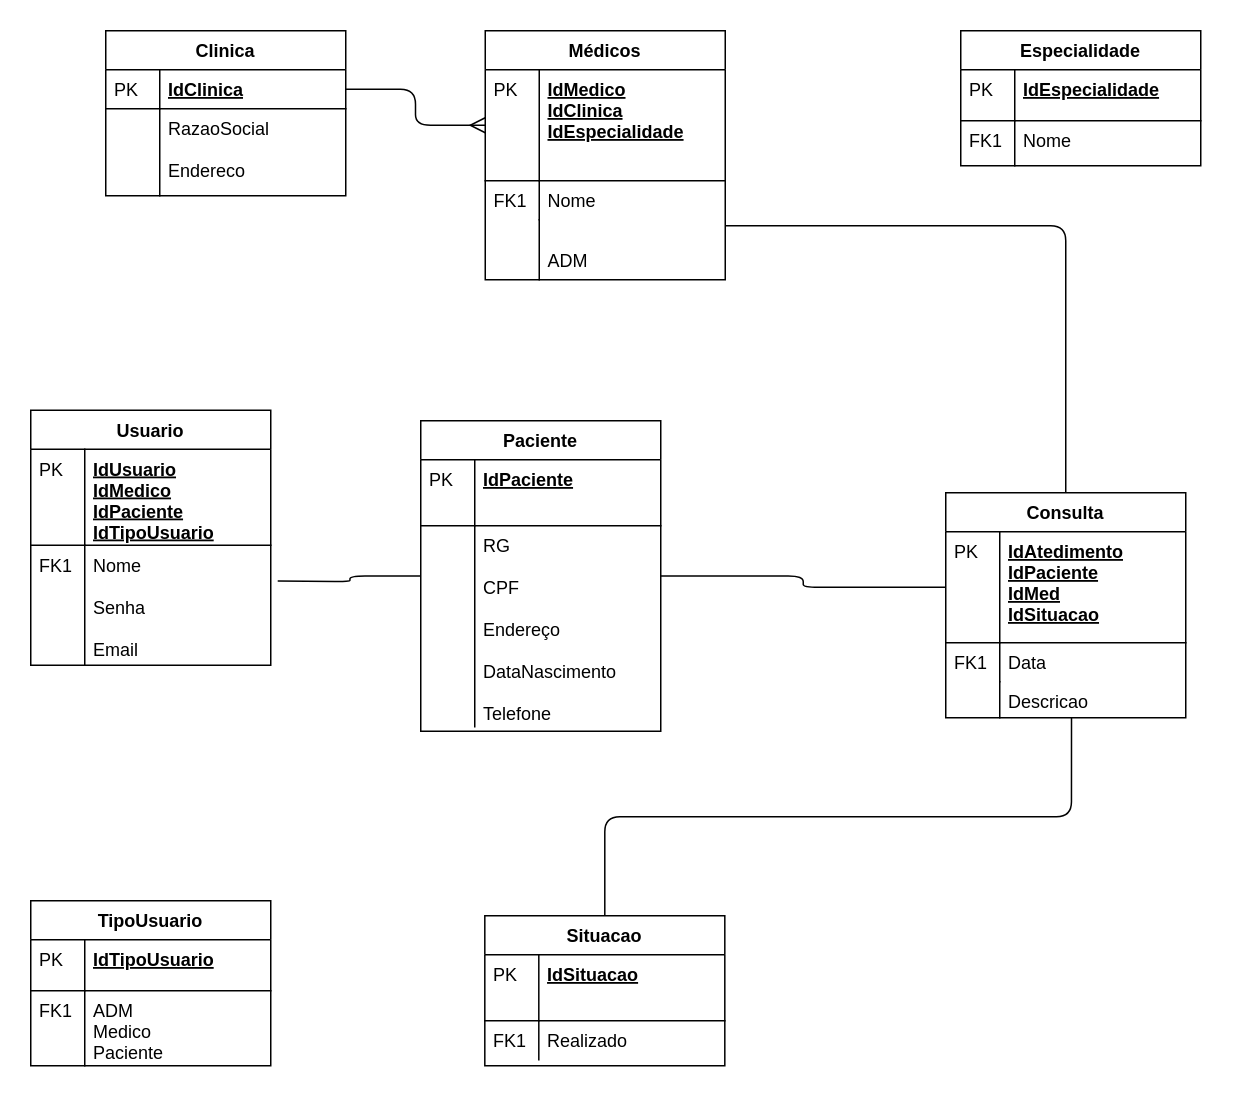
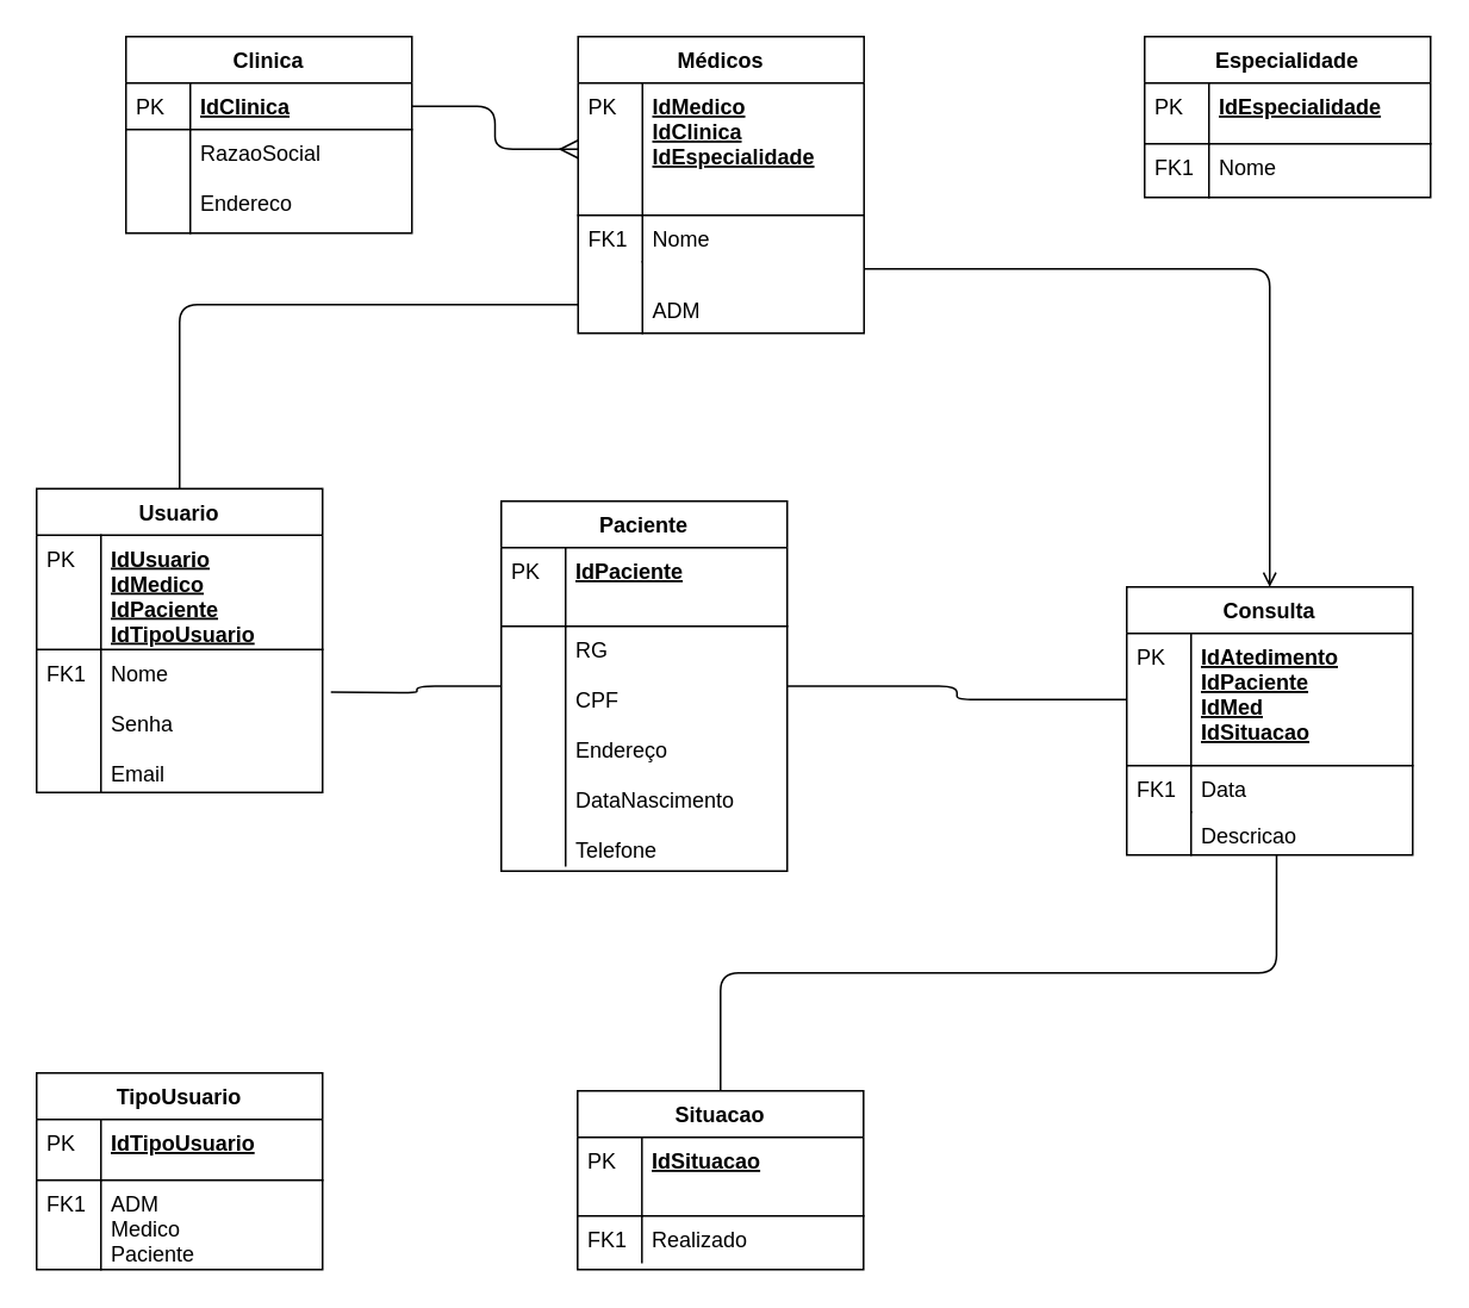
+ <mxCell id="7" style="edgeStyle=orthogonalEdgeStyle;rounded=1;orthogonalLoop=1;jettySize=auto;html=1;startArrow=none;startFill=0;endArrow=none;endFill=0;" edge="1" parent="1" source="9" target="42"><mxGeometry relative="1" as="geometry"><Array as="points"><mxPoint x="100" y="170" /></Array></mxGeometry></mxCell>
- <mxCell id="8" style="edgeStyle=orthogonalEdgeStyle;rounded=1;orthogonalLoop=1;jettySize=auto;html=1;startArrow=none;startFill=0;endArrow=none;endFill=0;" edge="1" parent="1" source="9" target="29"><mxGeometry relative="1" as="geometry"><Array as="points"><mxPoint x="710" y="150" /></Array></mxGeometry></mxCell>
+ <mxCell id="8" style="edgeStyle=orthogonalEdgeStyle;rounded=1;orthogonalLoop=1;jettySize=auto;html=1;startArrow=none;startFill=0;endArrow=open;endFill=0;" edge="1" parent="1" source="9" target="29"><mxGeometry relative="1" as="geometry"><Array as="points"><mxPoint x="710" y="150" /></Array></mxGeometry></mxCell>
